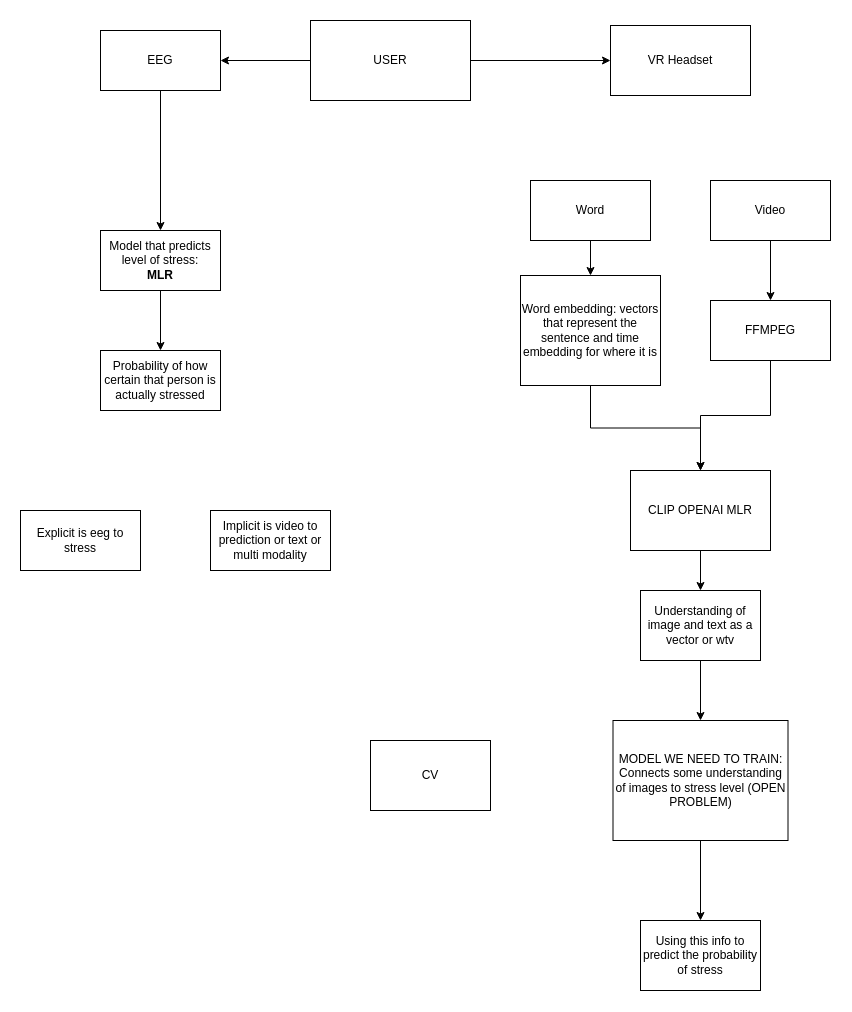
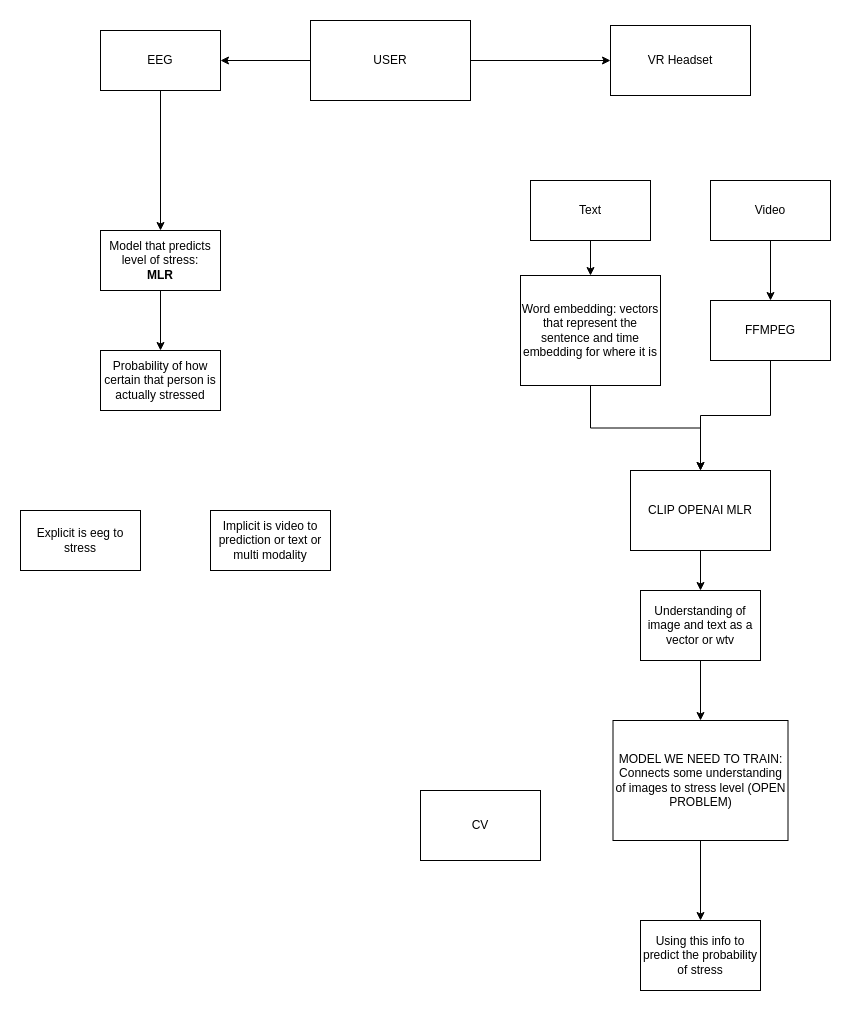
- <mxCell id="10" value="Word" style="rounded=0;whiteSpace=wrap;html=1;" vertex="1" parent="1"><mxGeometry x="530" y="180" width="120" height="60" as="geometry" /></mxCell>
+ <mxCell id="10" value="Text" style="rounded=0;whiteSpace=wrap;html=1;" vertex="1" parent="1"><mxGeometry x="530" y="180" width="120" height="60" as="geometry" /></mxCell>
- <mxCell id="4" value="CV" style="whiteSpace=wrap;html=1;" vertex="1" parent="1"><mxGeometry x="370" y="740" width="120" height="70" as="geometry" /></mxCell>
+ <mxCell id="4" value="CV" style="whiteSpace=wrap;html=1;" vertex="1" parent="1"><mxGeometry x="420" y="790" width="120" height="70" as="geometry" /></mxCell>
